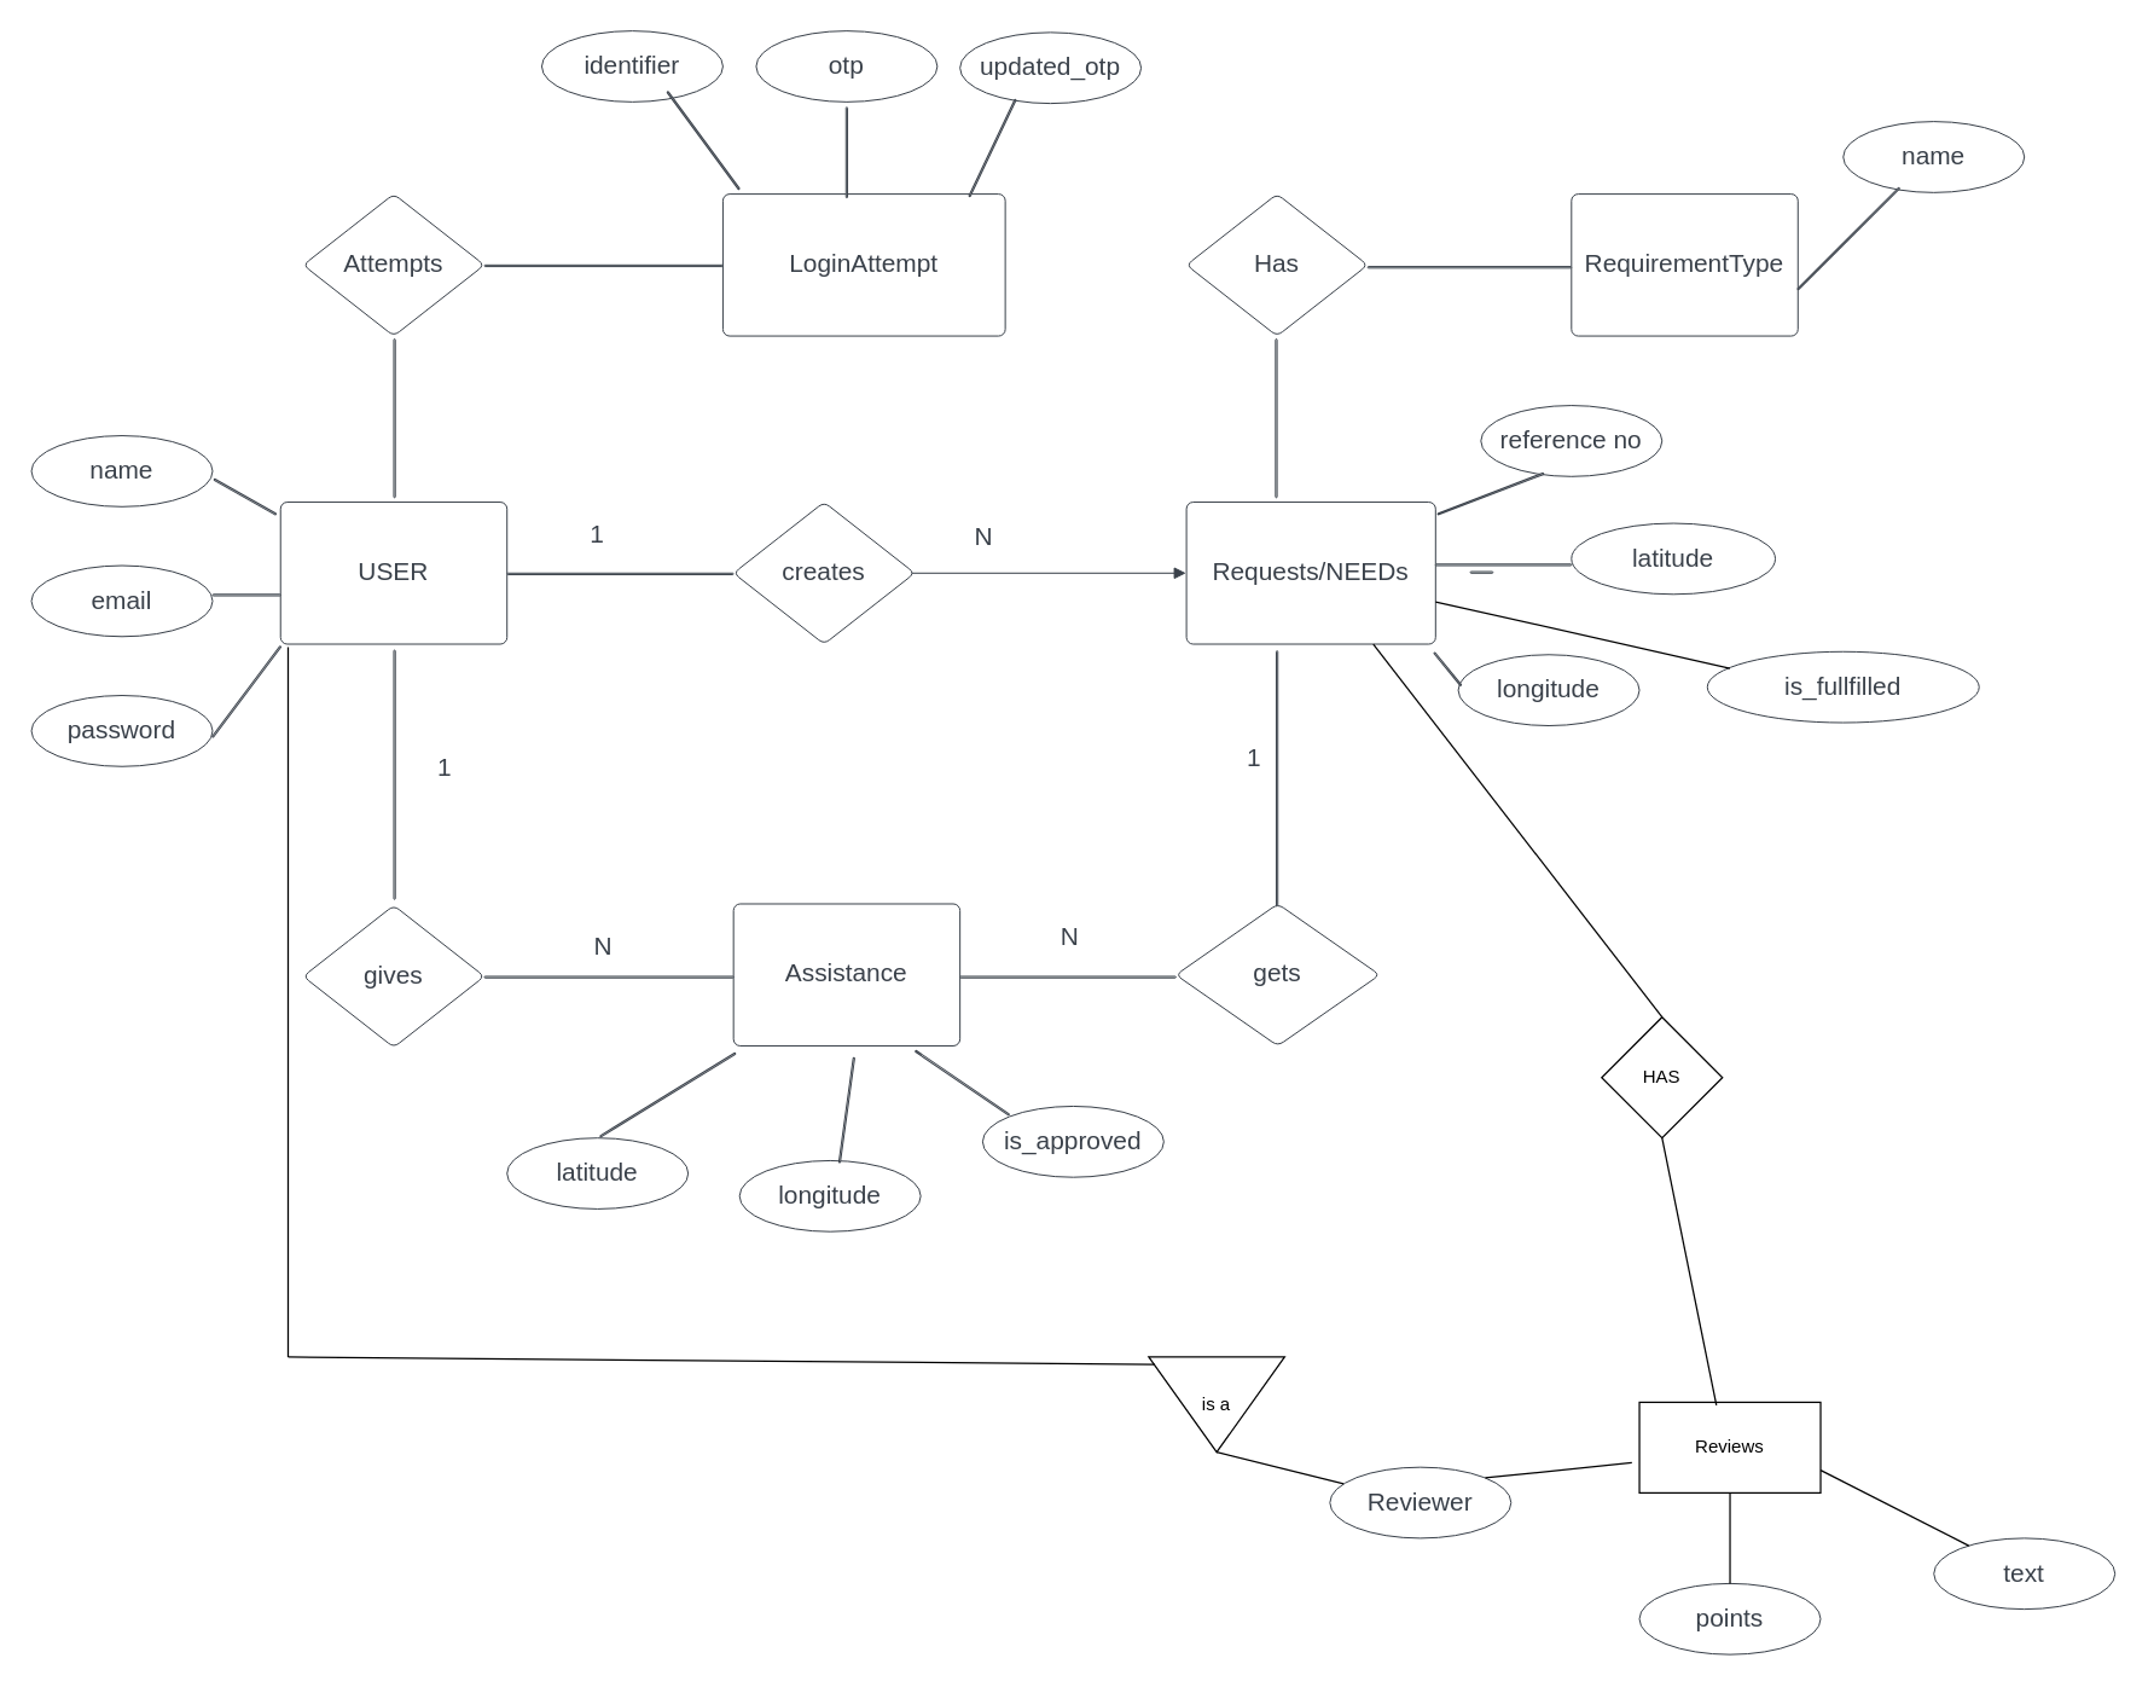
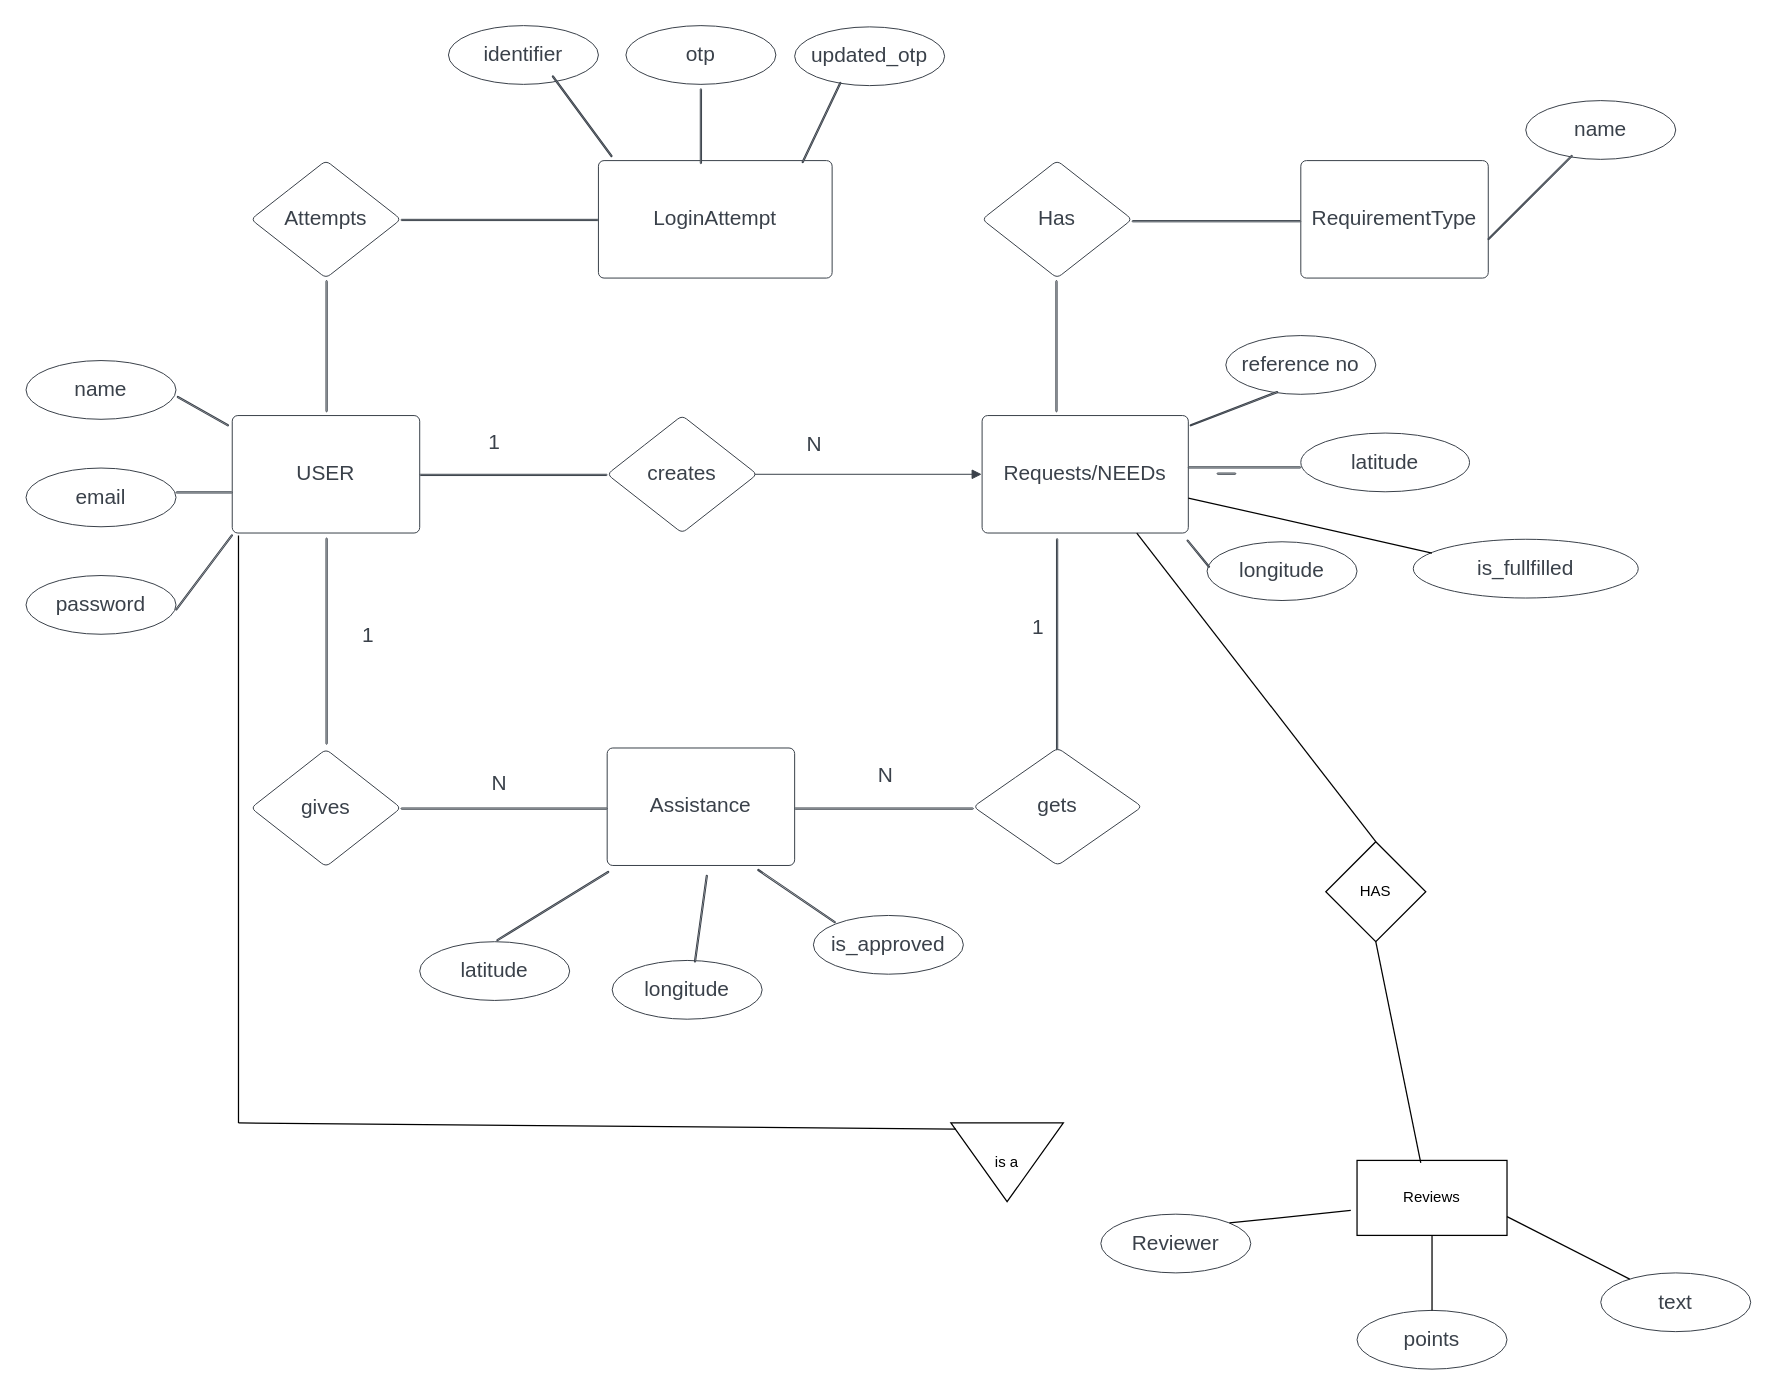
- <mxCell id="70" value="" style="endArrow=none;html=1;rounded=0;entryX=1;entryY=0.5;entryDx=0;entryDy=0;" edge="1" parent="1" source="58" target="67"><mxGeometry width="50" height="50" relative="1" as="geometry"><mxPoint x="810" y="1008" as="sourcePoint" /><mxPoint x="860" y="958" as="targetPoint" /></mxGeometry></mxCell>
